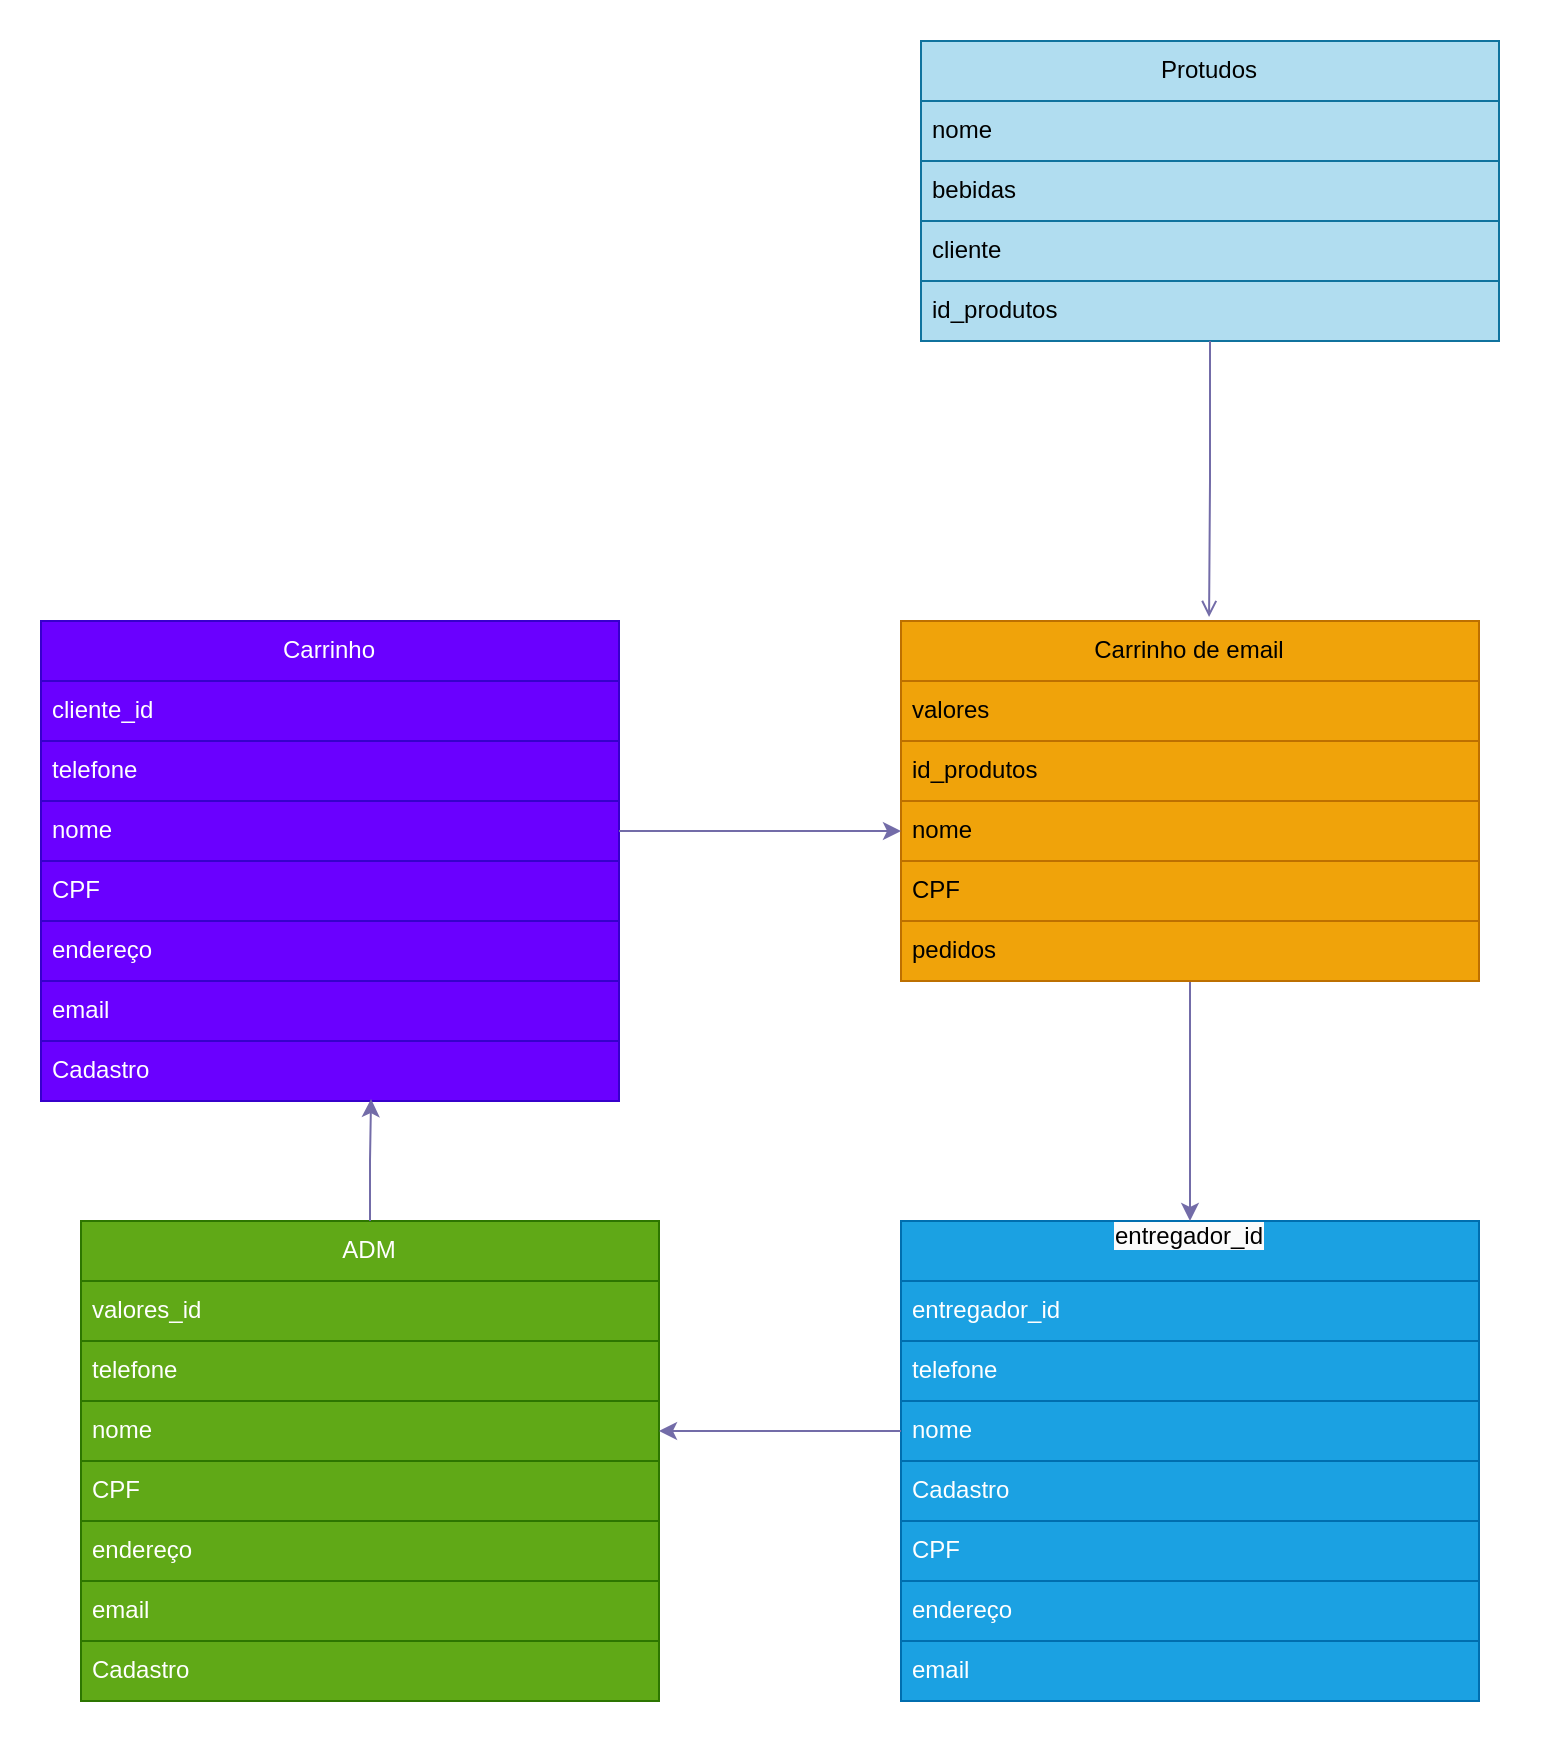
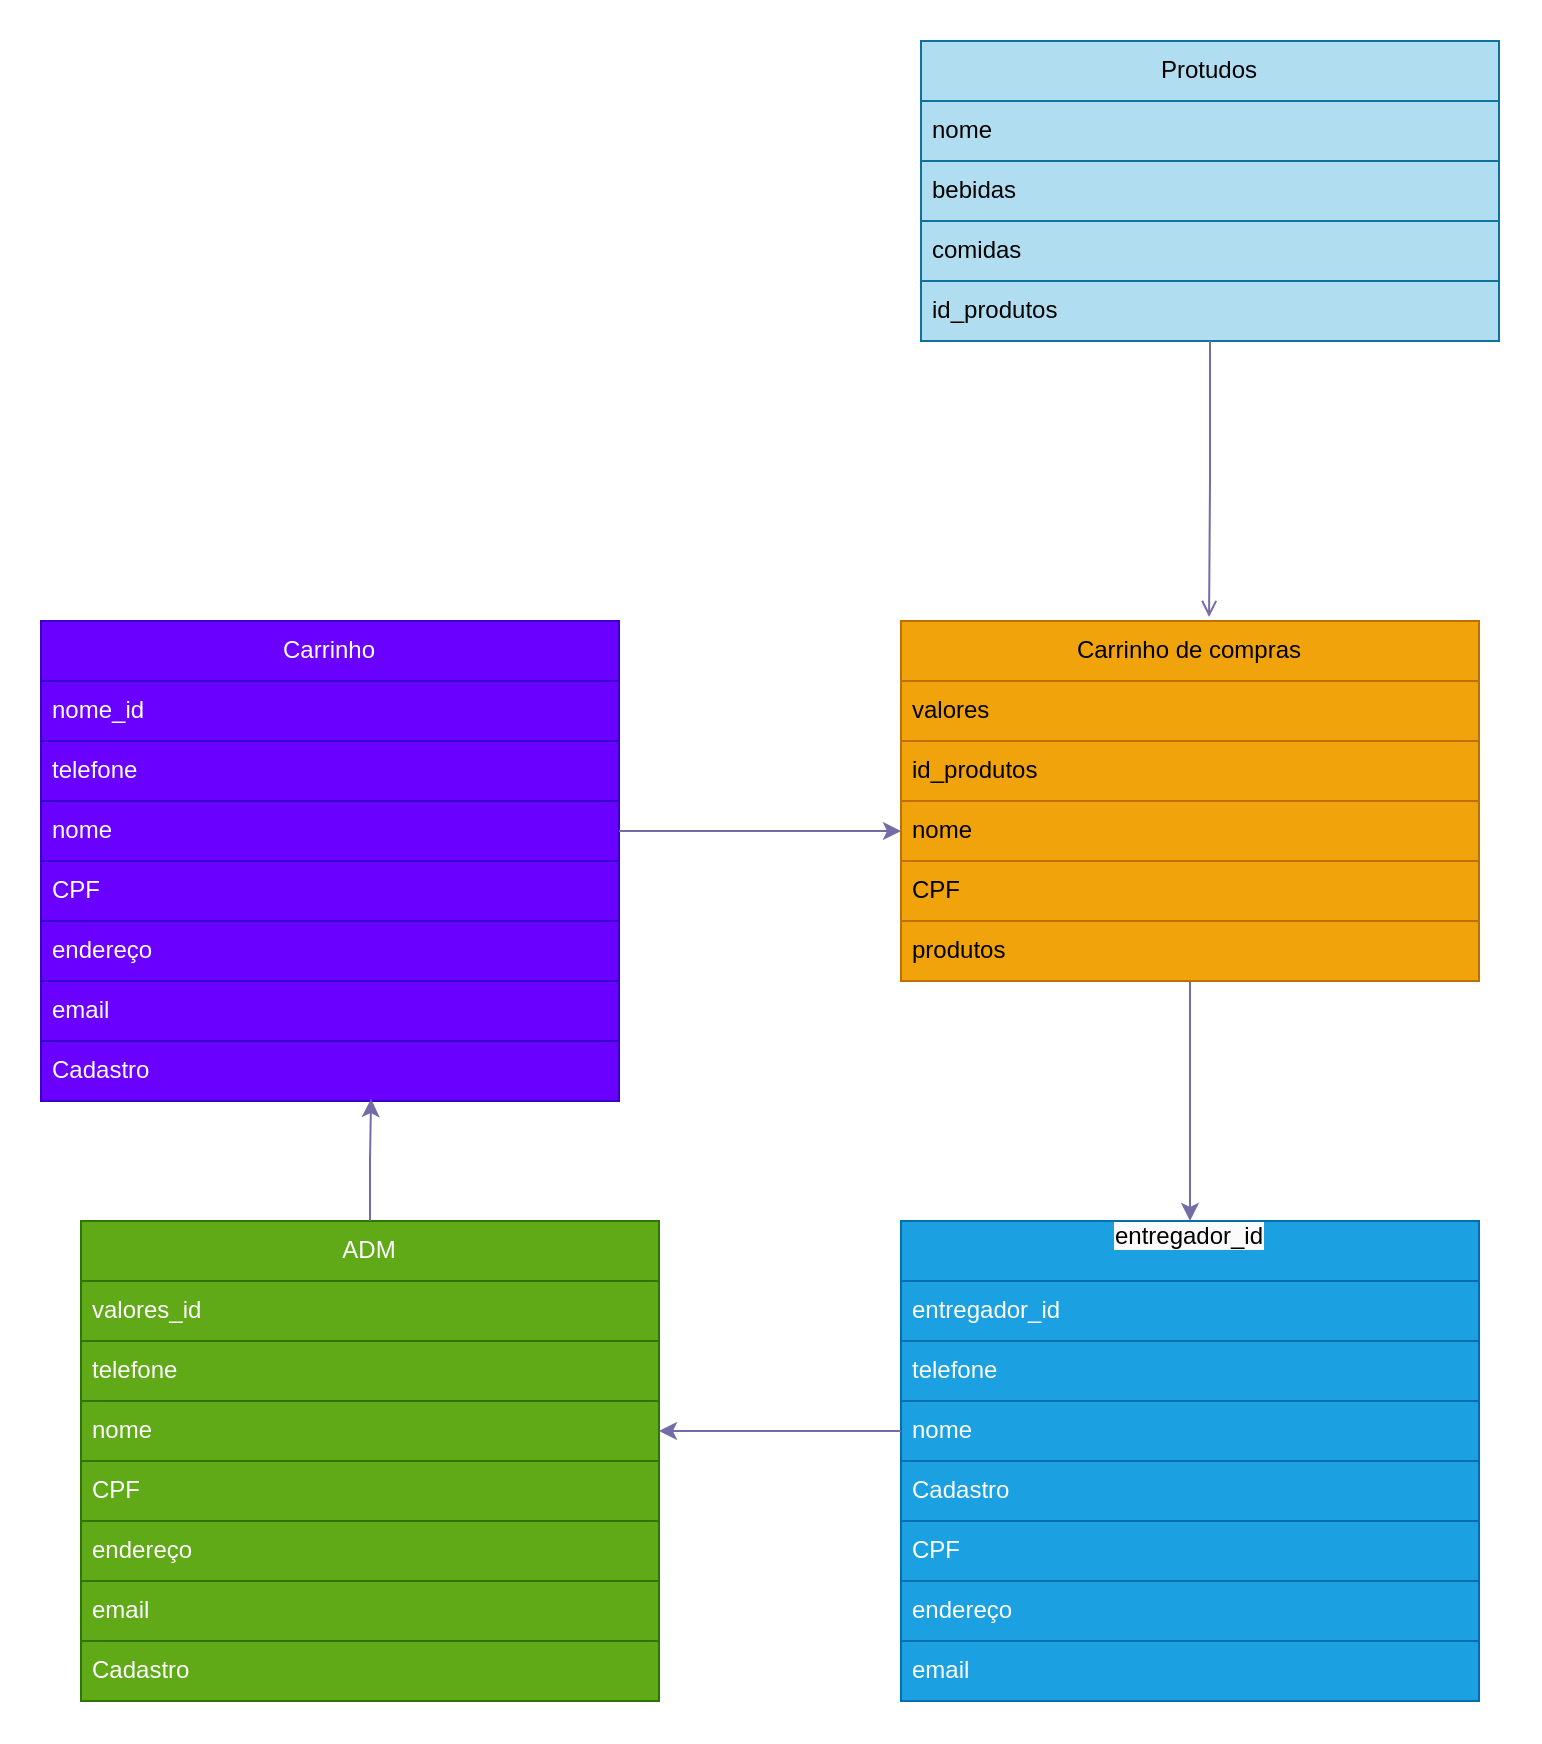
- <mxCell id="36" value="cliente" style="text;strokeColor=#10739e;fillColor=#b1ddf0;align=left;verticalAlign=middle;spacingLeft=4;spacingRight=4;overflow=hidden;points=[[0,0.5],[1,0.5]];portConstraint=eastwest;rotatable=0;whiteSpace=wrap;html=1;labelBackgroundColor=none;" vertex="1" parent="33"><mxGeometry y="90" width="289" height="30" as="geometry" /></mxCell>
+ <mxCell id="36" value="comidas" style="text;strokeColor=#10739e;fillColor=#b1ddf0;align=left;verticalAlign=middle;spacingLeft=4;spacingRight=4;overflow=hidden;points=[[0,0.5],[1,0.5]];portConstraint=eastwest;rotatable=0;whiteSpace=wrap;html=1;labelBackgroundColor=none;" vertex="1" parent="33"><mxGeometry y="90" width="289" height="30" as="geometry" /></mxCell>
- <mxCell id="27" value="Carrinho de email" style="swimlane;fontStyle=0;childLayout=stackLayout;horizontal=1;startSize=30;horizontalStack=0;resizeParent=1;resizeParentMax=0;resizeLast=0;collapsible=1;marginBottom=0;whiteSpace=wrap;html=1;labelBackgroundColor=none;fillColor=#f0a30a;strokeColor=#BD7000;fontColor=#000000;" vertex="1" parent="1"><mxGeometry x="450" y="310" width="289" height="180" as="geometry" /></mxCell>
+ <mxCell id="27" value="Carrinho de compras" style="swimlane;fontStyle=0;childLayout=stackLayout;horizontal=1;startSize=30;horizontalStack=0;resizeParent=1;resizeParentMax=0;resizeLast=0;collapsible=1;marginBottom=0;whiteSpace=wrap;html=1;labelBackgroundColor=none;fillColor=#f0a30a;strokeColor=#BD7000;fontColor=#000000;" vertex="1" parent="1"><mxGeometry x="450" y="310" width="289" height="180" as="geometry" /></mxCell>
- <mxCell id="3" value="cliente_id" style="text;align=left;verticalAlign=middle;spacingLeft=4;spacingRight=4;overflow=hidden;points=[[0,0.5],[1,0.5]];portConstraint=eastwest;rotatable=0;whiteSpace=wrap;html=1;labelBackgroundColor=none;fillColor=#6a00ff;strokeColor=#3700CC;fontColor=#ffffff;" vertex="1" parent="2"><mxGeometry y="30" width="289" height="30" as="geometry" /></mxCell>
+ <mxCell id="3" value="nome_id" style="text;align=left;verticalAlign=middle;spacingLeft=4;spacingRight=4;overflow=hidden;points=[[0,0.5],[1,0.5]];portConstraint=eastwest;rotatable=0;whiteSpace=wrap;html=1;labelBackgroundColor=none;fillColor=#6a00ff;strokeColor=#3700CC;fontColor=#ffffff;" vertex="1" parent="2"><mxGeometry y="30" width="289" height="30" as="geometry" /></mxCell>
- <mxCell id="32" value="pedidos" style="text;strokeColor=#BD7000;fillColor=#f0a30a;align=left;verticalAlign=middle;spacingLeft=4;spacingRight=4;overflow=hidden;points=[[0,0.5],[1,0.5]];portConstraint=eastwest;rotatable=0;whiteSpace=wrap;html=1;labelBackgroundColor=none;fontColor=#000000;" vertex="1" parent="27"><mxGeometry y="150" width="289" height="30" as="geometry" /></mxCell>
+ <mxCell id="32" value="produtos" style="text;strokeColor=#BD7000;fillColor=#f0a30a;align=left;verticalAlign=middle;spacingLeft=4;spacingRight=4;overflow=hidden;points=[[0,0.5],[1,0.5]];portConstraint=eastwest;rotatable=0;whiteSpace=wrap;html=1;labelBackgroundColor=none;fontColor=#000000;" vertex="1" parent="27"><mxGeometry y="150" width="289" height="30" as="geometry" /></mxCell>
